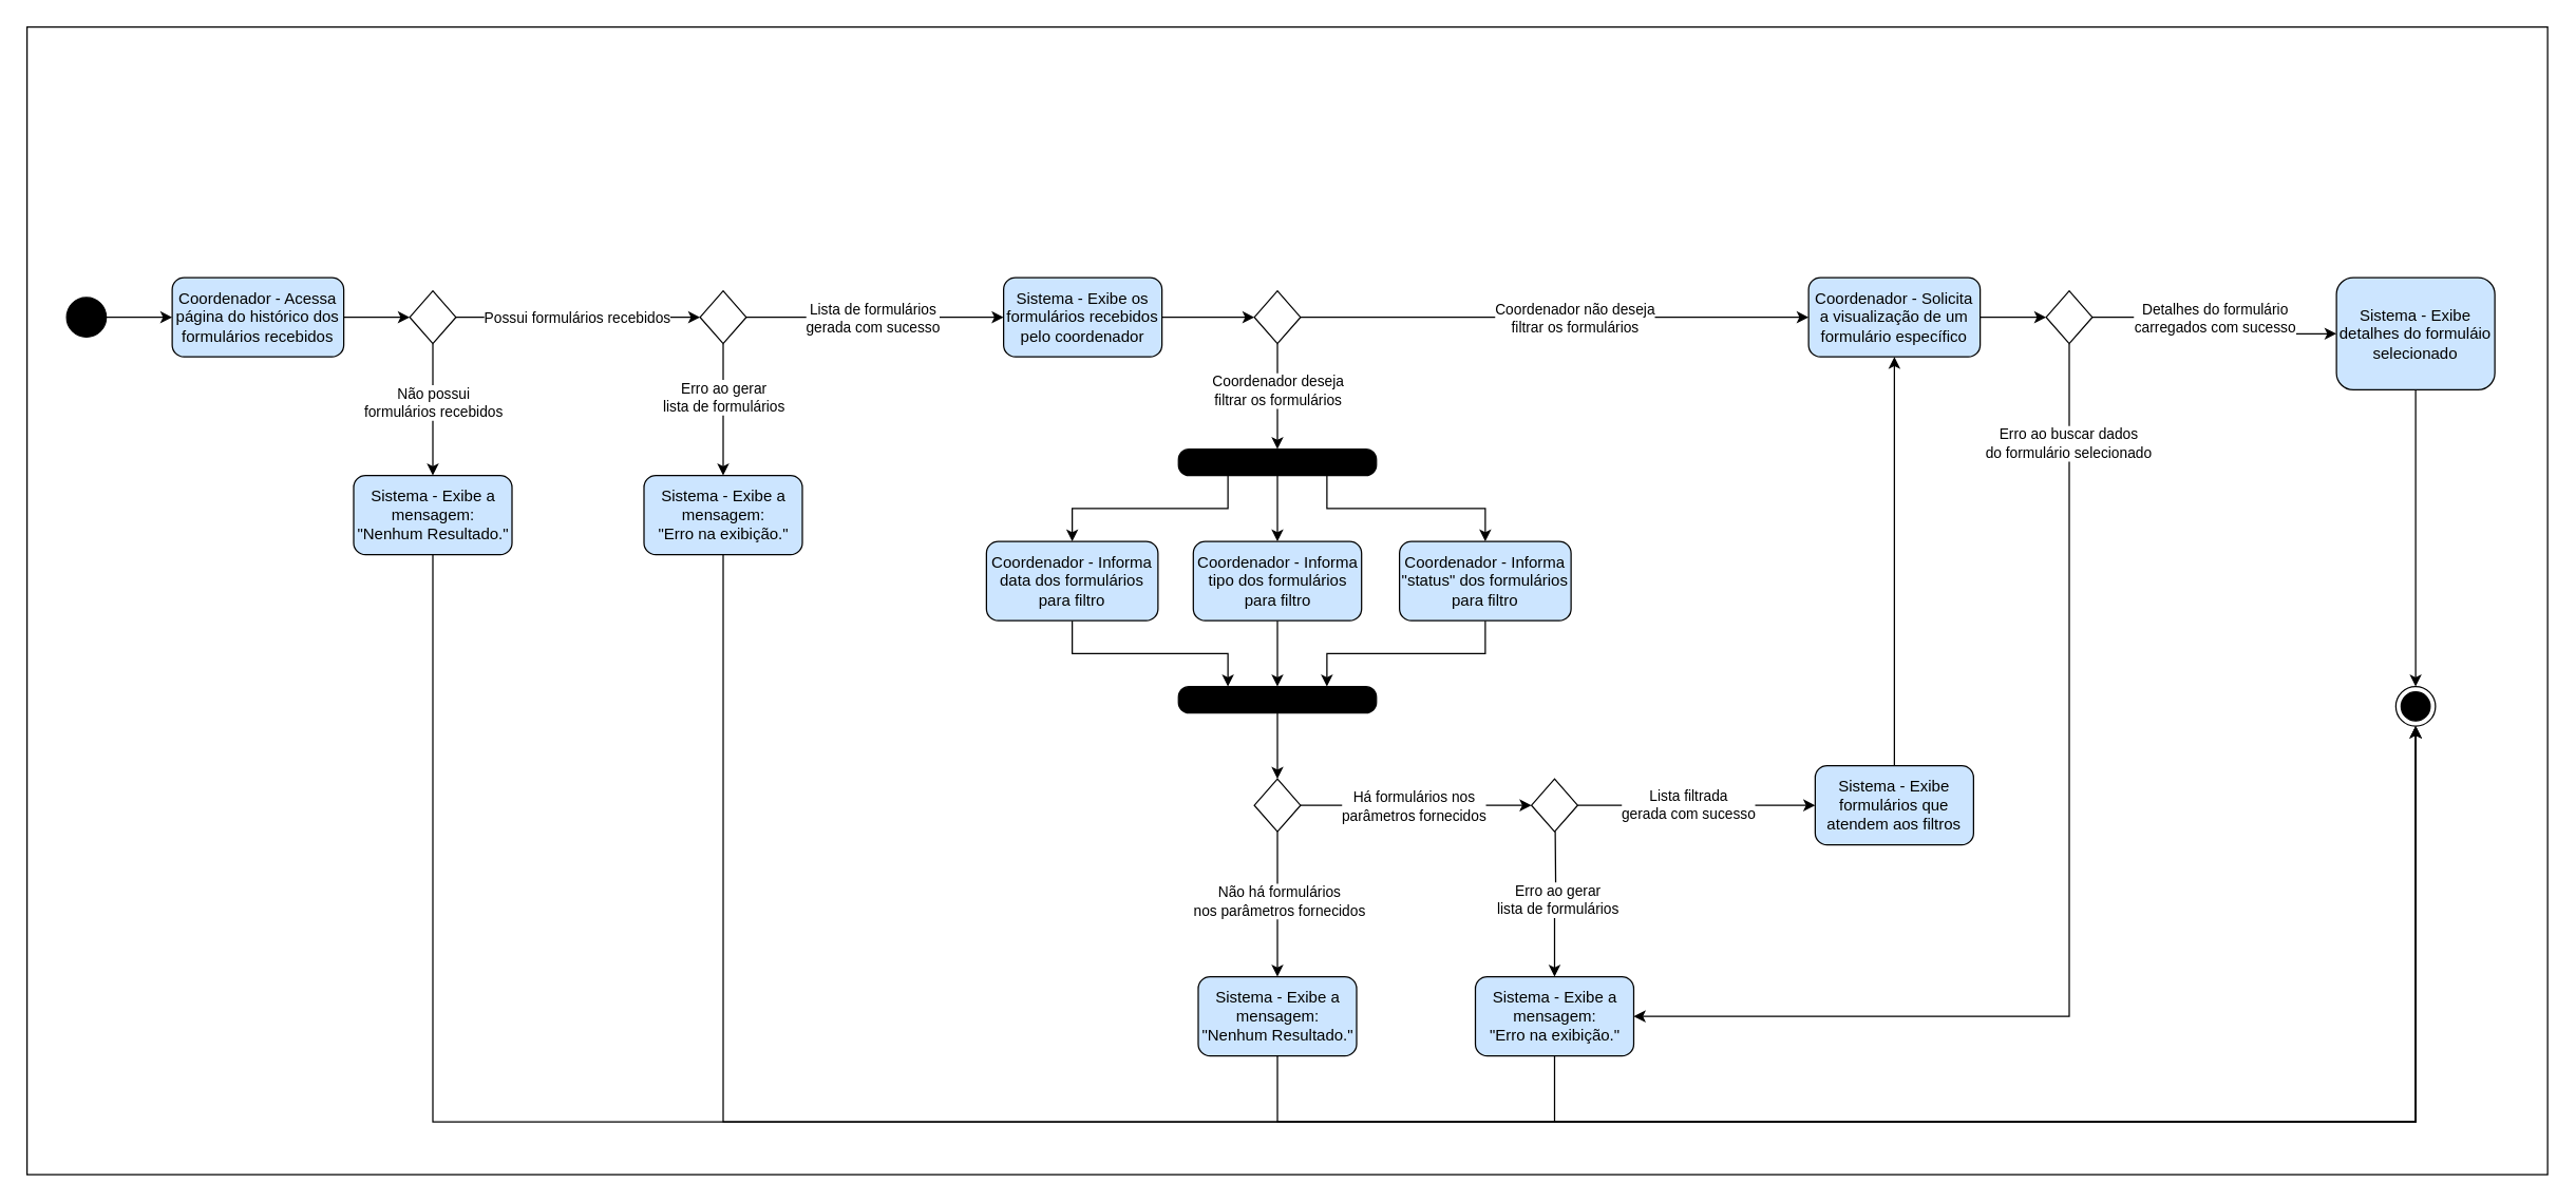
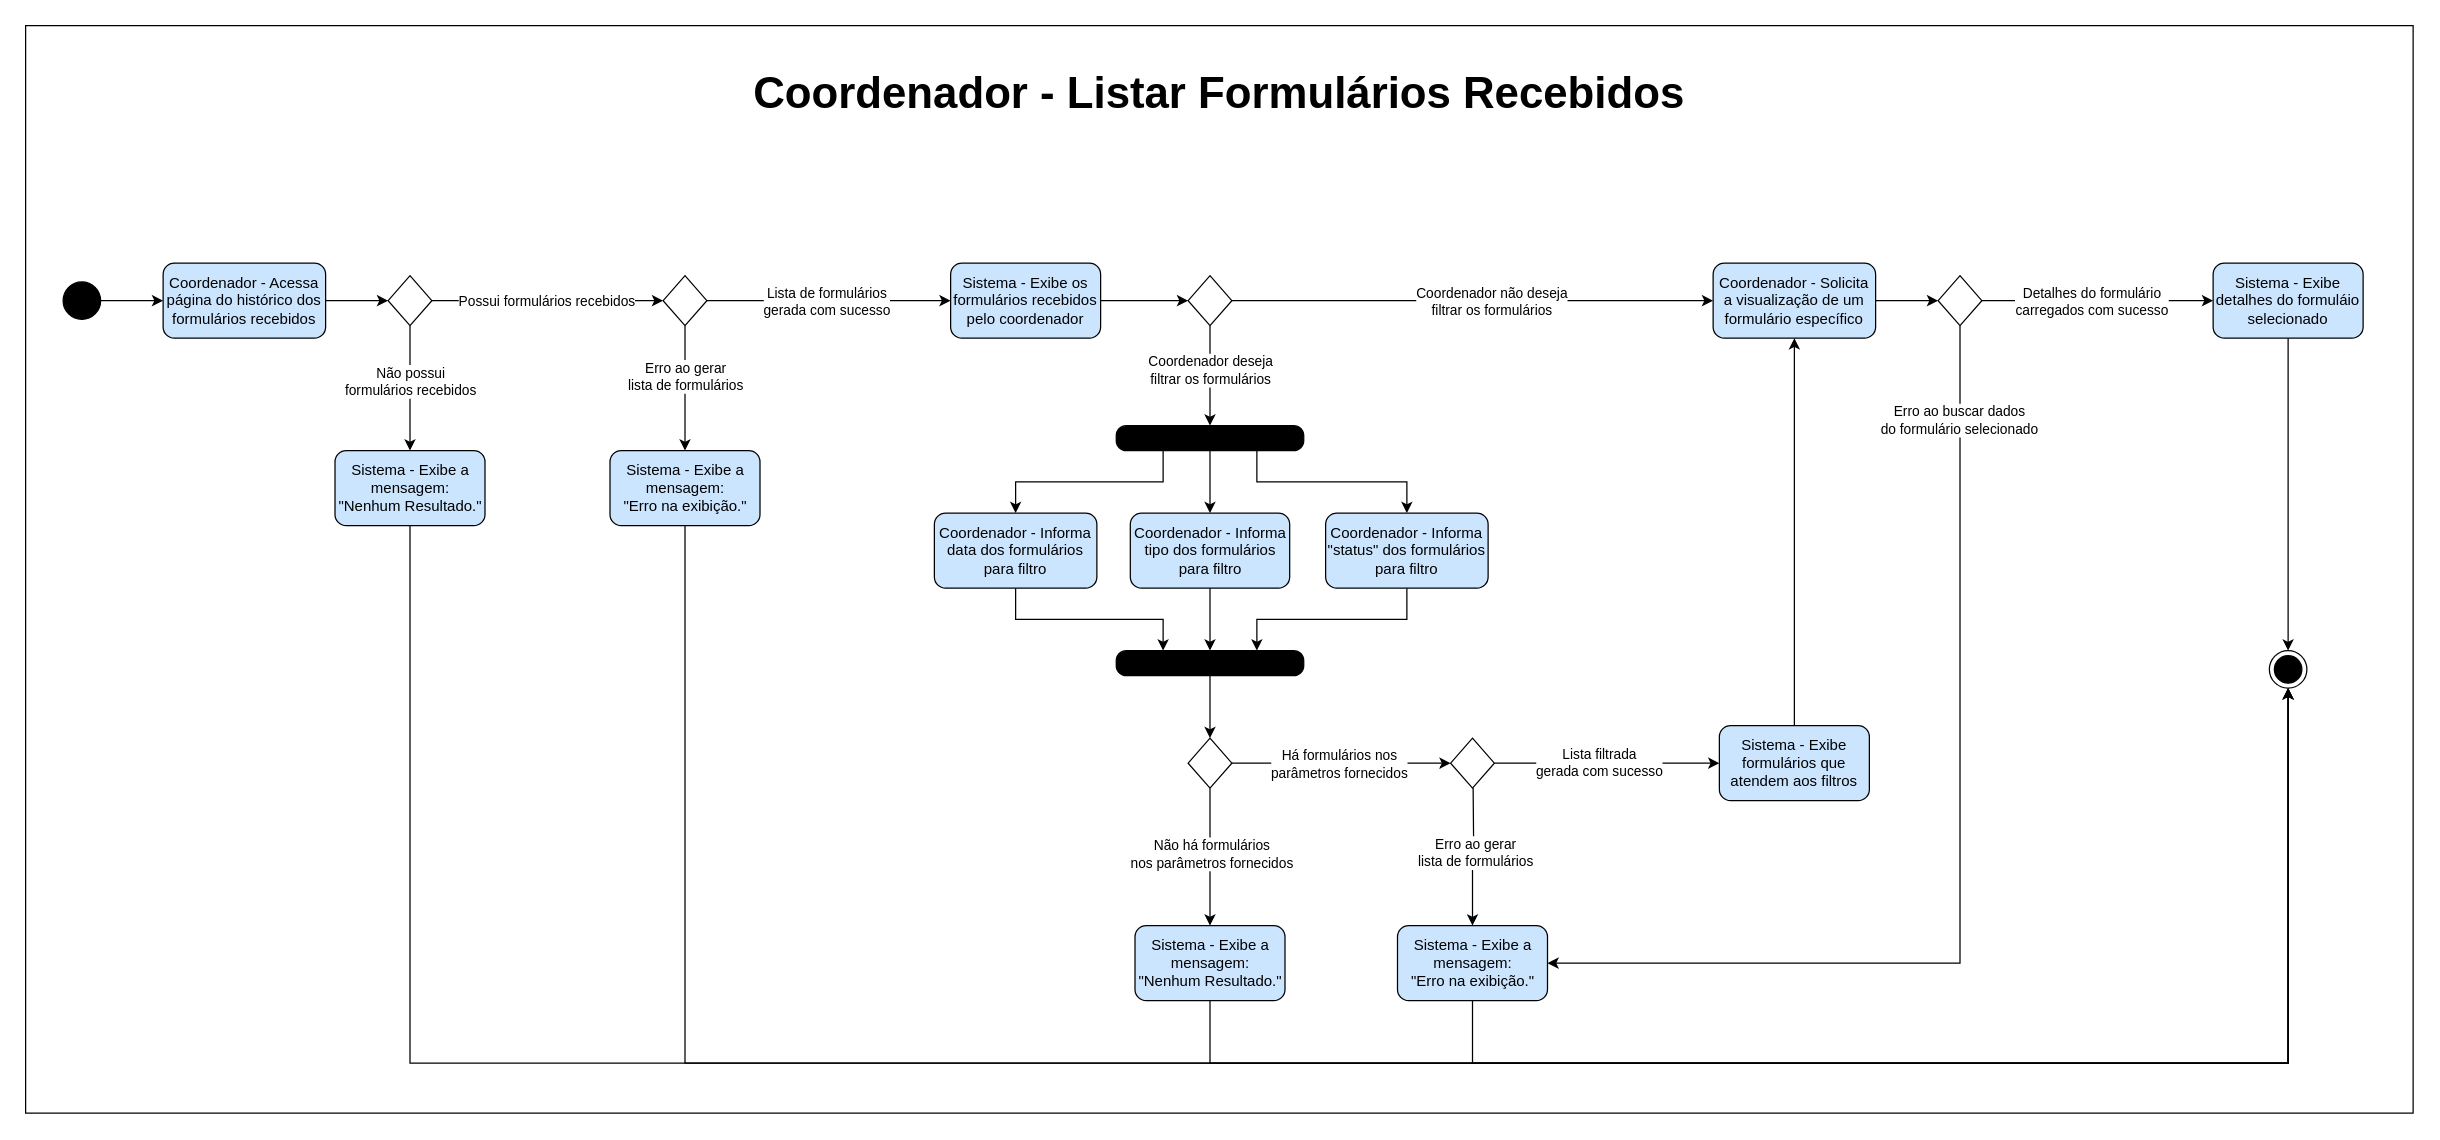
+ <mxCell id="3" value="&lt;font face=&quot;Helvetica&quot; style=&quot;font-size: 35px;&quot;&gt;&lt;b&gt;&lt;font style=&quot;font-size: 35px;&quot;&gt;Coordenador - Listar Formulários Recebidos&lt;/font&gt;&lt;/b&gt;&lt;/font&gt;" style="text;html=1;align=center;verticalAlign=middle;whiteSpace=wrap;rounded=0;" vertex="1" parent="1"><mxGeometry x="20" y="58" width="1910" height="30" as="geometry" /></mxCell>
- <mxCell id="66" value="Sistema - Exibe detalhes do formuláio selecionado" style="rounded=1;whiteSpace=wrap;html=1;fillColor=#CCE5FF;" vertex="1" parent="1"><mxGeometry x="1770" y="210" width="120" height="85" as="geometry" /></mxCell>
+ <mxCell id="66" value="Sistema - Exibe detalhes do formuláio selecionado" style="rounded=1;whiteSpace=wrap;html=1;fillColor=#CCE5FF;" vertex="1" parent="1"><mxGeometry x="1770" y="210" width="120" height="60" as="geometry" /></mxCell>
